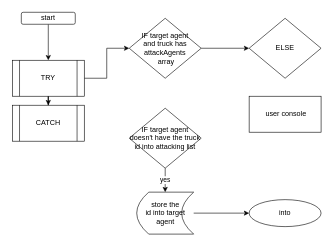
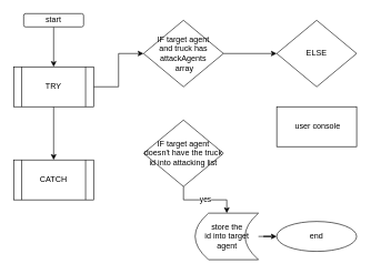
- <mxCell id="7" value="CATCH" style="shape=process;whiteSpace=wrap;html=1;backgroundOutline=1;" parent="1" vertex="1"><mxGeometry x="20" y="175" width="120" height="60" as="geometry" /></mxCell>
+ <mxCell id="7" value="CATCH" style="shape=process;whiteSpace=wrap;html=1;backgroundOutline=1;" parent="1" vertex="1"><mxGeometry x="20" y="240" width="120" height="60" as="geometry" /></mxCell>
- <mxCell id="13" value="store the &lt;br&gt;id into target agent" style="shape=dataStorage;whiteSpace=wrap;html=1;fixedSize=1;" parent="1" vertex="1"><mxGeometry x="227.5" y="320" width="95" height="70" as="geometry" /></mxCell>
+ <mxCell id="13" value="store the &lt;br&gt;id into target agent" style="shape=dataStorage;whiteSpace=wrap;html=1;fixedSize=1;" parent="1" vertex="1"><mxGeometry x="292.5" y="320" width="95" height="70" as="geometry" /></mxCell>
- <mxCell id="16" value="into" style="ellipse;whiteSpace=wrap;html=1;" parent="1" vertex="1"><mxGeometry x="415" y="332.5" width="120" height="45" as="geometry" /></mxCell>
+ <mxCell id="16" value="end" style="ellipse;whiteSpace=wrap;html=1;" parent="1" vertex="1"><mxGeometry x="415" y="332.5" width="120" height="45" as="geometry" /></mxCell>
